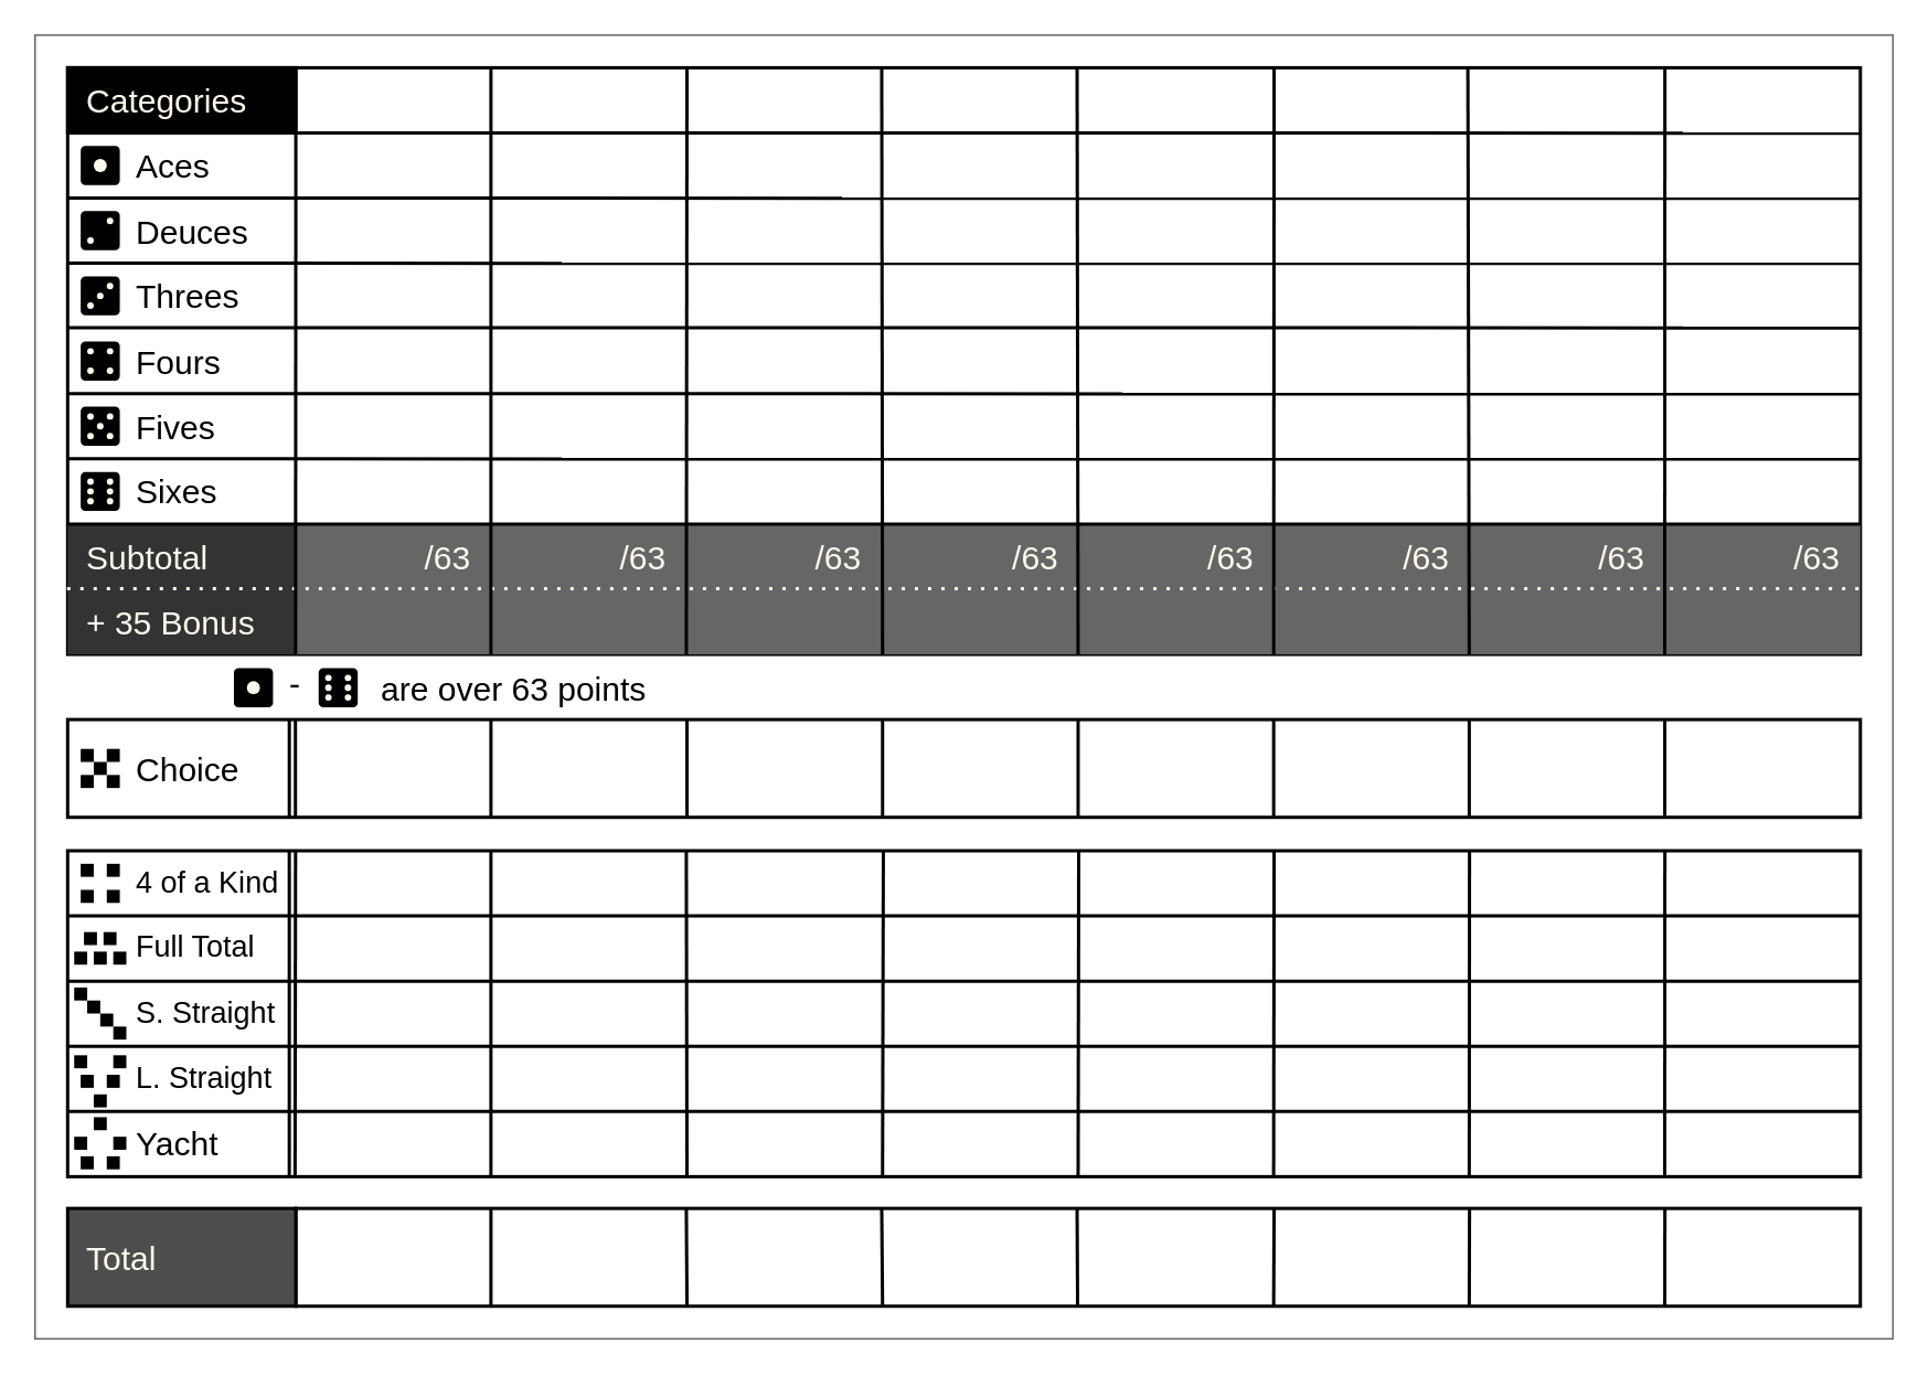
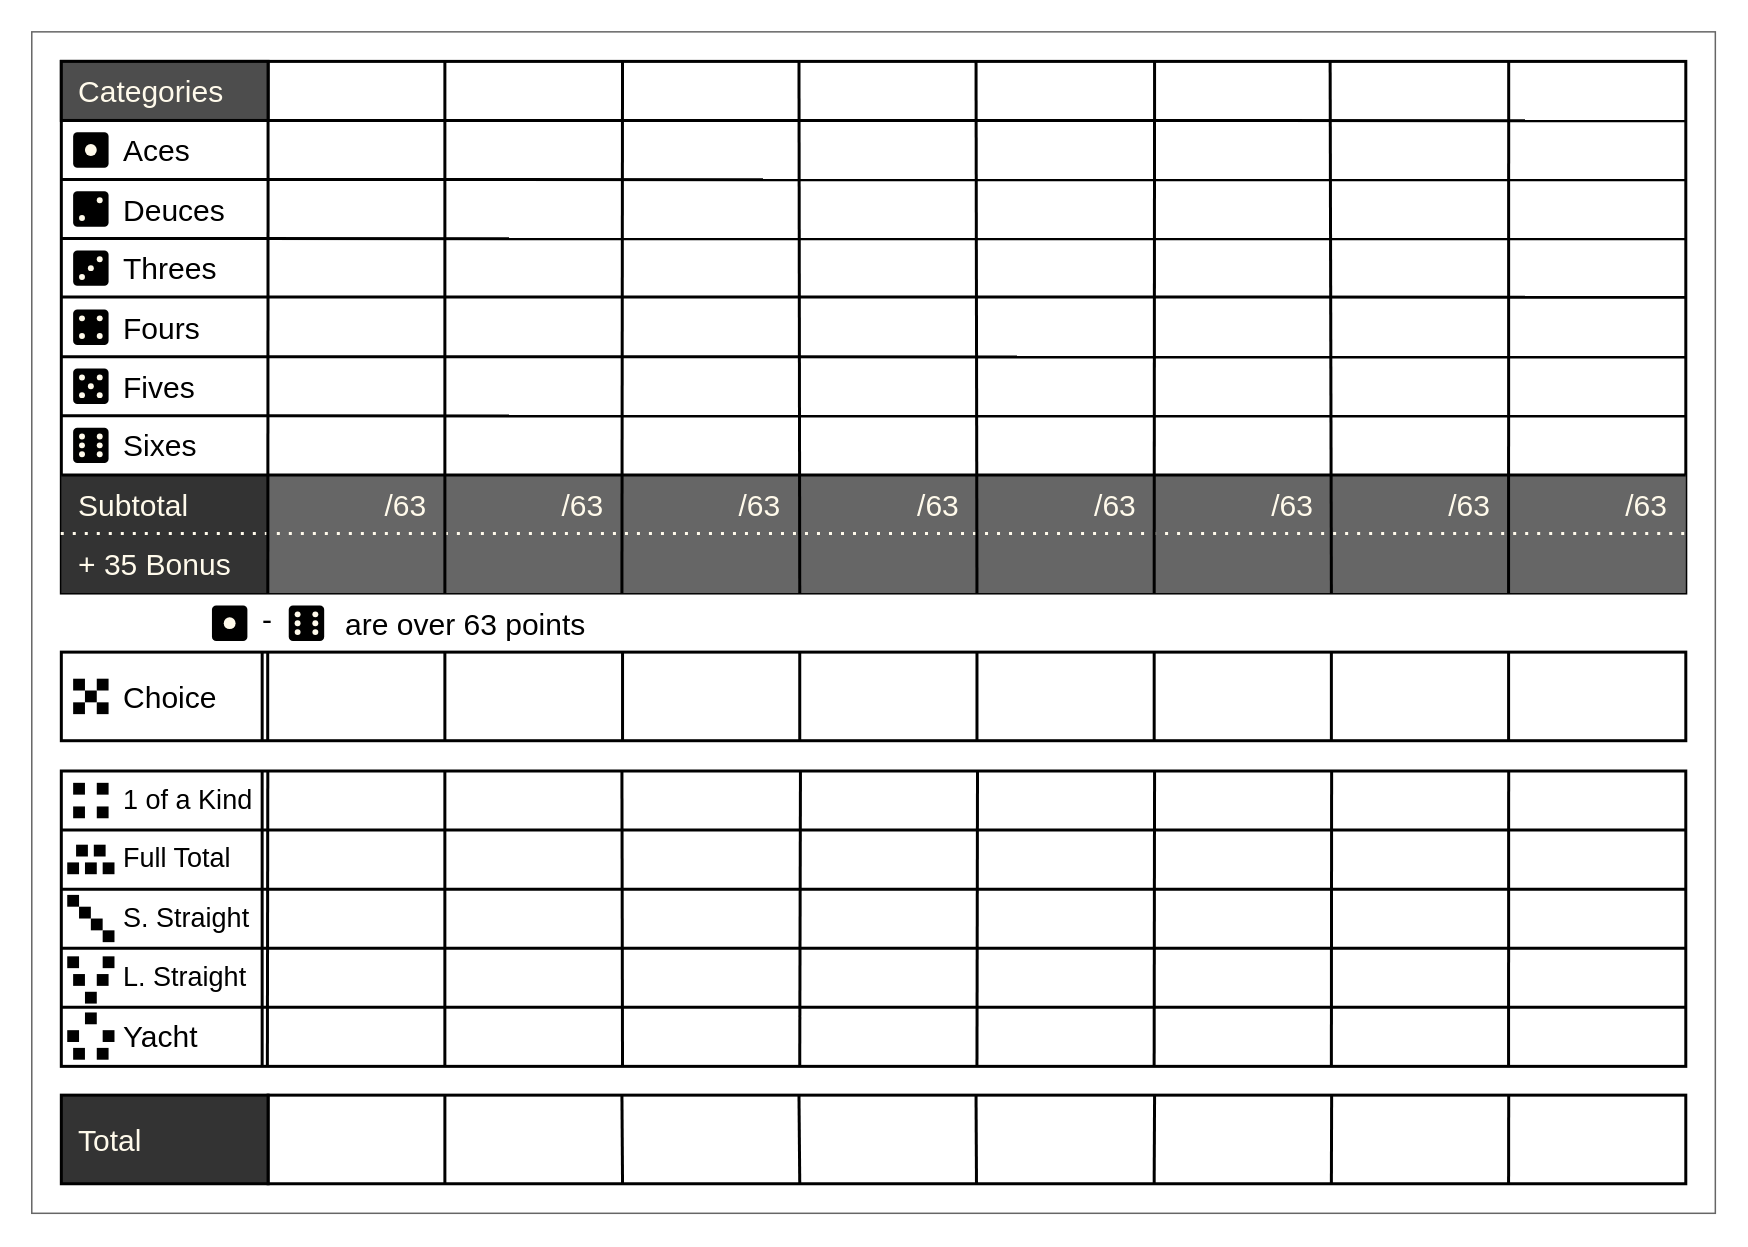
- <mxCell id="62" value="Categories" style="rounded=0;whiteSpace=wrap;html=1;fillColor=#000000;fontSize=20;fontColor=#fffaeb;align=left;spacingLeft=10;strokeWidth=2;" parent="60" vertex="1"><mxGeometry x="40.37" y="40.37" width="137.79" height="39.37" as="geometry" /></mxCell>
+ <mxCell id="62" value="Categories" style="rounded=0;whiteSpace=wrap;html=1;fillColor=#4D4D4D;fontSize=20;fontColor=#fffaeb;align=left;spacingLeft=10;strokeWidth=2;" parent="60" vertex="1"><mxGeometry x="40.37" y="40.37" width="137.79" height="39.37" as="geometry" /></mxCell>
- <mxCell id="82" value="4 of a Kind" style="text;html=1;strokeColor=none;fillColor=none;align=left;verticalAlign=middle;whiteSpace=wrap;rounded=0;fontSize=18;strokeWidth=2;connectable=0;" parent="60" vertex="1"><mxGeometry x="79.73" y="513.31" width="98.42" height="39.37" as="geometry" /></mxCell>
+ <mxCell id="82" value="1 of a Kind" style="text;html=1;strokeColor=none;fillColor=none;align=left;verticalAlign=middle;whiteSpace=wrap;rounded=0;fontSize=18;strokeWidth=2;connectable=0;" parent="60" vertex="1"><mxGeometry x="79.73" y="513.31" width="98.42" height="39.37" as="geometry" /></mxCell>
- <mxCell id="86" value="Total" style="rounded=0;whiteSpace=wrap;html=1;fillColor=#4D4D4D;align=left;fontSize=20;spacingLeft=10;fontColor=#FFFAEB;connectable=0;strokeWidth=2;" parent="60" vertex="1"><mxGeometry x="40.37" y="729.34" width="137.79" height="59.06" as="geometry" /></mxCell>
+ <mxCell id="86" value="Total" style="rounded=0;whiteSpace=wrap;html=1;fillColor=#333333;align=left;fontSize=20;spacingLeft=10;fontColor=#FFFAEB;connectable=0;strokeWidth=2;" parent="60" vertex="1"><mxGeometry x="40.37" y="729.34" width="137.79" height="59.06" as="geometry" /></mxCell>
